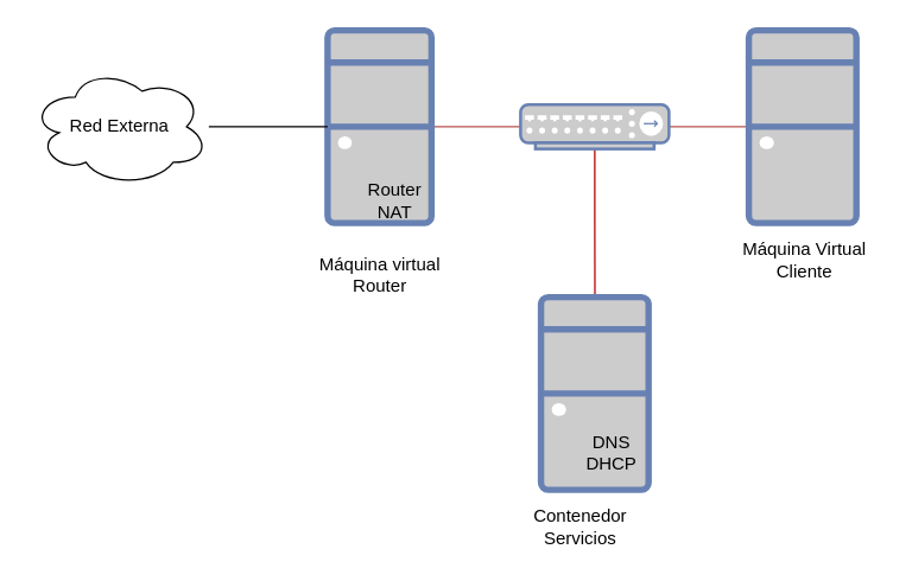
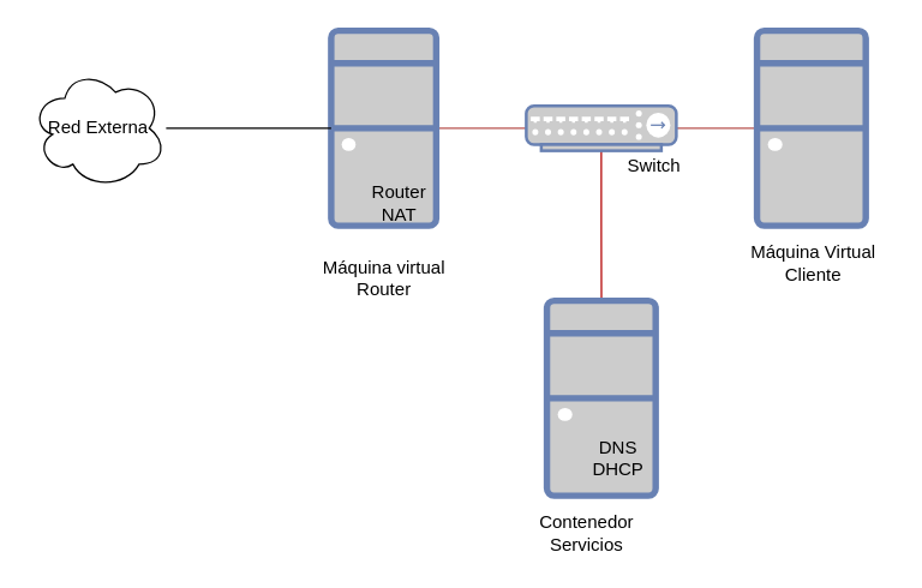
- <mxCell id="12" value="Red Externa" style="ellipse;shape=cloud;whiteSpace=wrap;html=1;" vertex="1" parent="1"><mxGeometry x="20" y="45" width="120" height="80" as="geometry" /></mxCell>
+ <mxCell id="12" value="Red Externa" style="ellipse;shape=cloud;whiteSpace=wrap;html=1;" vertex="1" parent="1"><mxGeometry x="20" y="45" width="90" height="80" as="geometry" /></mxCell>
+ <mxCell id="9" value="Switch" style="text;html=1;resizable=0;autosize=1;align=center;verticalAlign=middle;points=[];fillColor=none;strokeColor=none;rounded=0;" parent="1" vertex="1"><mxGeometry x="410" y="100" width="50" height="20" as="geometry" /></mxCell>
